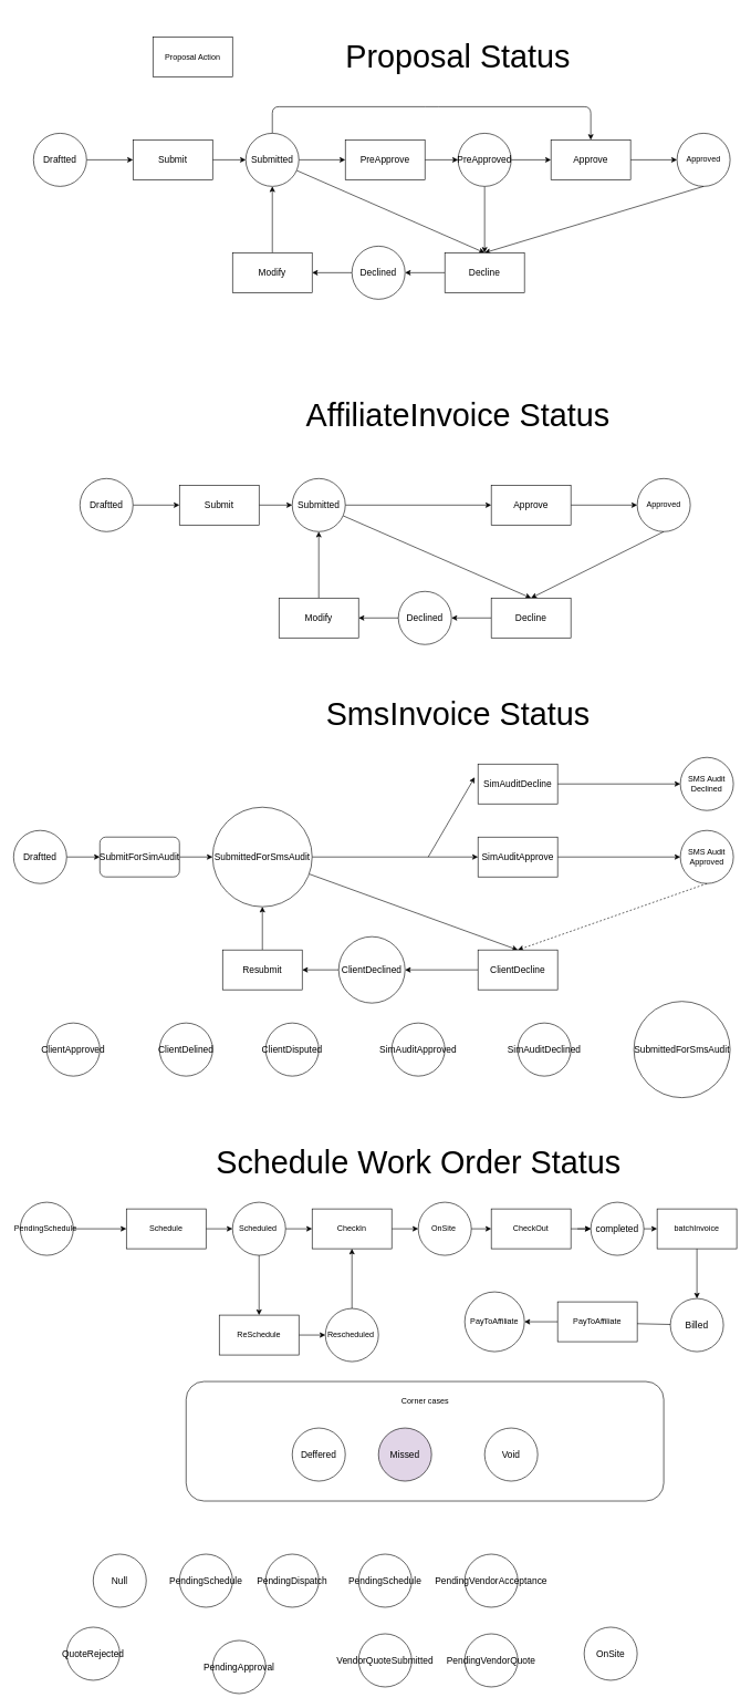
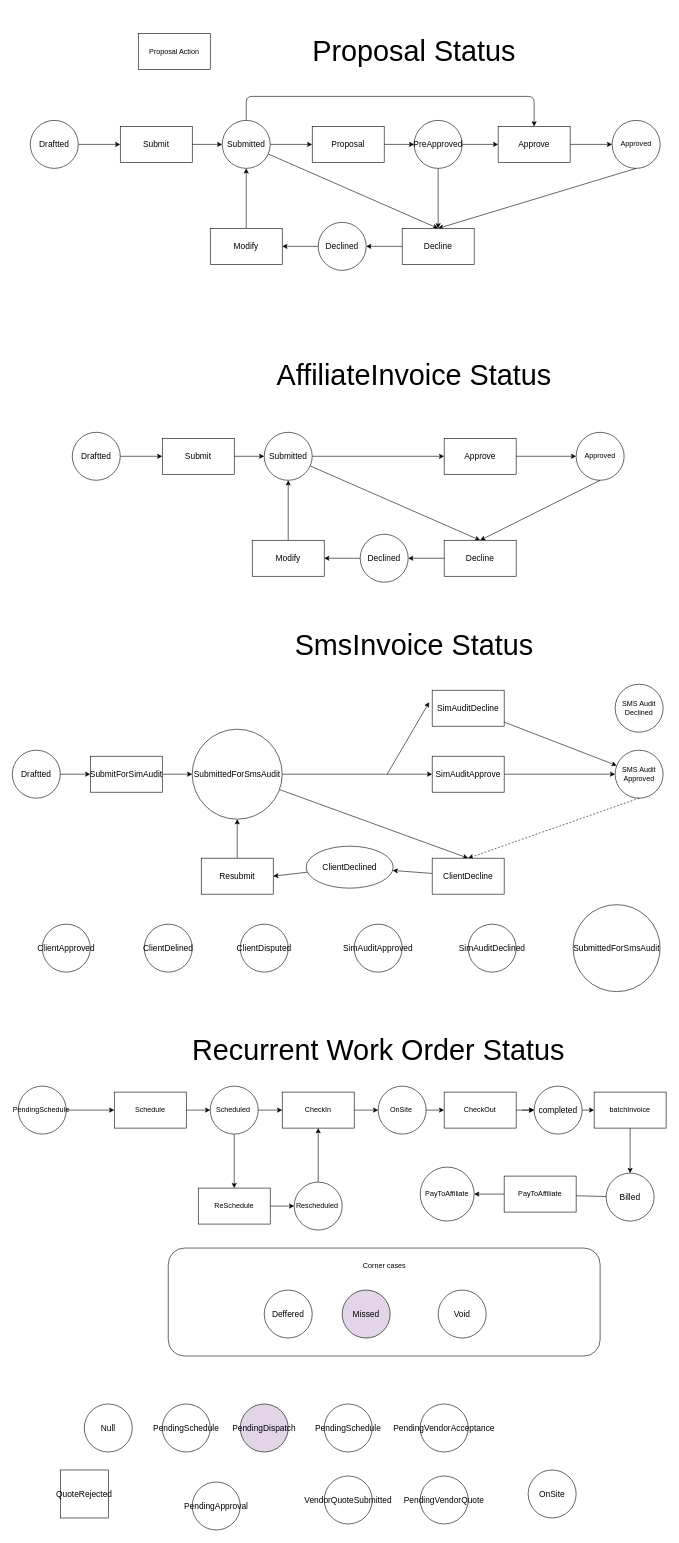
- <mxCell id="19" value="&lt;font style=&quot;font-size: 14px&quot;&gt;PreApprove&lt;/font&gt;" style="rounded=0;whiteSpace=wrap;html=1;" parent="1" vertex="1"><mxGeometry x="520" y="210" width="120" height="60" as="geometry" /></mxCell>
+ <mxCell id="19" value="&lt;font style=&quot;font-size: 14px&quot;&gt;Proposal&lt;/font&gt;" style="rounded=0;whiteSpace=wrap;html=1;" parent="1" vertex="1"><mxGeometry x="520" y="210" width="120" height="60" as="geometry" /></mxCell>
- <mxCell id="70" style="edgeStyle=none;html=1;entryX=0;entryY=0.5;entryDx=0;entryDy=0;" parent="1" source="71" target="72" edge="1"><mxGeometry relative="1" as="geometry" /></mxCell>
+ <mxCell id="70" style="edgeStyle=none;html=1;" parent="1" source="71" target="52" edge="1"><mxGeometry relative="1" as="geometry" /></mxCell>
- <mxCell id="48" value="&lt;font style=&quot;font-size: 14px&quot;&gt;SubmitForSimAudit&lt;/font&gt;" style="whiteSpace=wrap;html=1;rounded=1;" parent="1" vertex="1"><mxGeometry x="150" y="1260" width="120" height="60" as="geometry" /></mxCell>
+ <mxCell id="48" value="&lt;font style=&quot;font-size: 14px&quot;&gt;SubmitForSimAudit&lt;/font&gt;" style="rounded=0;whiteSpace=wrap;html=1;" parent="1" vertex="1"><mxGeometry x="150" y="1260" width="120" height="60" as="geometry" /></mxCell>
- <mxCell id="54" value="&lt;font style=&quot;font-size: 14px&quot;&gt;ClientDeclined&lt;/font&gt;" style="ellipse;whiteSpace=wrap;html=1;aspect=fixed;" parent="1" vertex="1"><mxGeometry x="510" y="1410" width="100" height="100" as="geometry" /></mxCell>
+ <mxCell id="54" value="&lt;font style=&quot;font-size: 14px&quot;&gt;ClientDeclined&lt;/font&gt;" style="ellipse;whiteSpace=wrap;html=1;aspect=fixed;" parent="1" vertex="1"><mxGeometry x="510" y="1410" width="145" height="70" as="geometry" /></mxCell>
- <mxCell id="89" value="&lt;font style=&quot;font-size: 48px&quot;&gt;Schedule Work Order Status&lt;/font&gt;" style="text;html=1;strokeColor=none;fillColor=none;align=center;verticalAlign=middle;whiteSpace=wrap;rounded=0;" parent="1" vertex="1"><mxGeometry x="282.5" y="1700" width="695" height="100" as="geometry" /></mxCell>
+ <mxCell id="89" value="&lt;font style=&quot;font-size: 48px&quot;&gt;Recurrent Work Order Status&lt;/font&gt;" style="text;html=1;strokeColor=none;fillColor=none;align=center;verticalAlign=middle;whiteSpace=wrap;rounded=0;" parent="1" vertex="1"><mxGeometry x="282.5" y="1700" width="695" height="100" as="geometry" /></mxCell>
- <mxCell id="92" value="&lt;font style=&quot;font-size: 14px&quot;&gt;PendingDispatch&lt;/font&gt;" style="ellipse;whiteSpace=wrap;html=1;aspect=fixed;" parent="1" vertex="1"><mxGeometry x="400" y="2340" width="80" height="80" as="geometry" /></mxCell>
+ <mxCell id="92" value="&lt;font style=&quot;font-size: 14px&quot;&gt;PendingDispatch&lt;/font&gt;" style="ellipse;whiteSpace=wrap;html=1;aspect=fixed;fillColor=#e1d5e7;" parent="1" vertex="1"><mxGeometry x="400" y="2340" width="80" height="80" as="geometry" /></mxCell>
- <mxCell id="101" value="&lt;font style=&quot;font-size: 14px&quot;&gt;QuoteRejected&lt;/font&gt;" style="ellipse;whiteSpace=wrap;html=1;aspect=fixed;" parent="1" vertex="1"><mxGeometry x="100" y="2450" width="80" height="80" as="geometry" /></mxCell>
+ <mxCell id="101" value="&lt;font style=&quot;font-size: 14px&quot;&gt;QuoteRejected&lt;/font&gt;" style="whiteSpace=wrap;html=1;aspect=fixed;rounded=0;" parent="1" vertex="1"><mxGeometry x="100" y="2450" width="80" height="80" as="geometry" /></mxCell>
